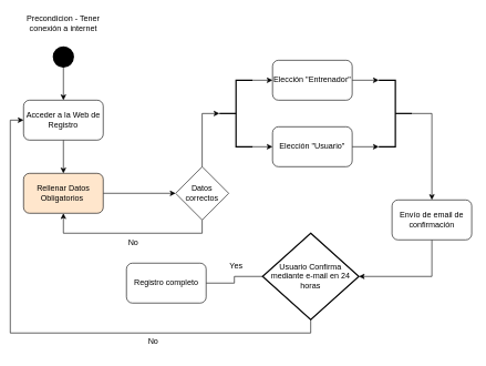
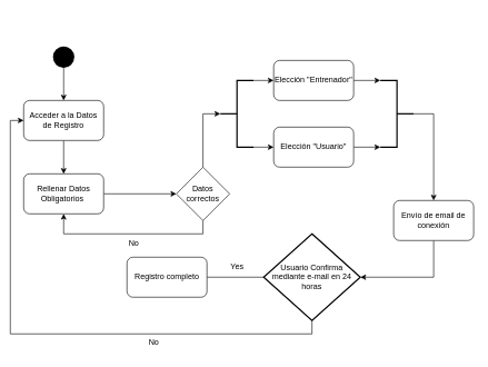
- <mxCell id="4" value="Precondicion - Tener conexión a internet" style="text;html=1;strokeColor=none;fillColor=none;align=center;verticalAlign=middle;whiteSpace=wrap;rounded=0;" vertex="1" parent="1"><mxGeometry x="20" y="20" width="150" height="30" as="geometry" /></mxCell>
- <mxCell id="6" value="Acceder a la Web de Registro" style="rounded=1;whiteSpace=wrap;html=1;" vertex="1" parent="1"><mxGeometry x="35" y="150" width="120" height="60" as="geometry" /></mxCell>
+ <mxCell id="6" value="Acceder a la Datos de Registro" style="rounded=1;whiteSpace=wrap;html=1;" vertex="1" parent="1"><mxGeometry x="35" y="150" width="120" height="60" as="geometry" /></mxCell>
- <mxCell id="8" value="Rellenar Datos Obligatorios&amp;nbsp;" style="rounded=1;whiteSpace=wrap;html=1;fillColor=#ffe6cc;" vertex="1" parent="1"><mxGeometry x="35" y="260" width="120" height="60" as="geometry" /></mxCell>
+ <mxCell id="8" value="Rellenar Datos Obligatorios&amp;nbsp;" style="rounded=1;whiteSpace=wrap;html=1;" vertex="1" parent="1"><mxGeometry x="35" y="260" width="120" height="60" as="geometry" /></mxCell>
- <mxCell id="14" value="Envío de email de confirmación" style="rounded=1;whiteSpace=wrap;html=1;" vertex="1" parent="1"><mxGeometry x="590" y="300" width="120" height="60" as="geometry" /></mxCell>
+ <mxCell id="14" value="Envío de email de conexión" style="rounded=1;whiteSpace=wrap;html=1;" vertex="1" parent="1"><mxGeometry x="590" y="300" width="120" height="60" as="geometry" /></mxCell>
- <mxCell id="27" value="Registro completo" style="rounded=1;whiteSpace=wrap;html=1;" vertex="1" parent="1"><mxGeometry x="190" y="395" width="120" height="60" as="geometry" /></mxCell>
+ <mxCell id="27" value="Registro completo" style="rounded=1;whiteSpace=wrap;html=1;" vertex="1" parent="1"><mxGeometry x="190" y="385" width="120" height="60" as="geometry" /></mxCell>
